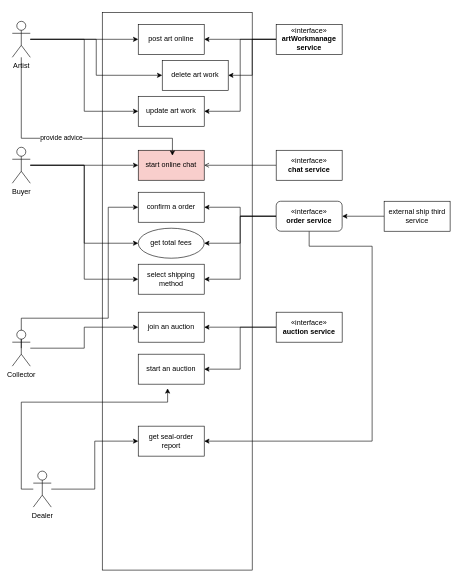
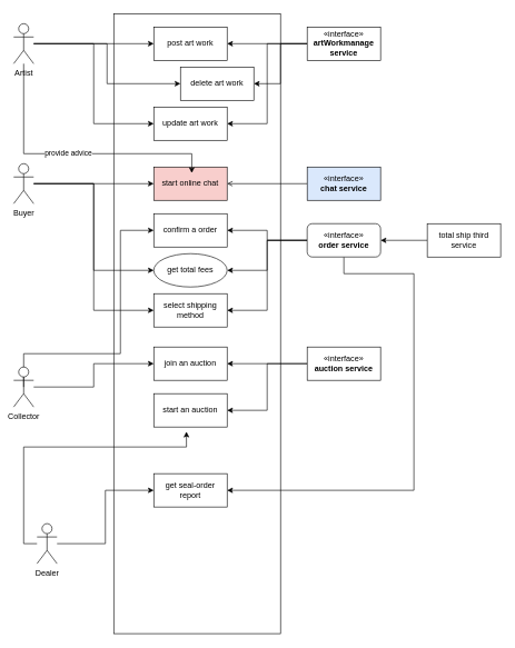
- <mxCell id="7" value="post art online" style="html=1;whiteSpace=wrap;" vertex="1" parent="1"><mxGeometry x="230" y="40" width="110" height="50" as="geometry" /></mxCell>
+ <mxCell id="7" value="post art work" style="html=1;whiteSpace=wrap;" vertex="1" parent="1"><mxGeometry x="230" y="40" width="110" height="50" as="geometry" /></mxCell>
- <mxCell id="22" value="«interface»&lt;br&gt;&lt;b&gt;chat service&lt;/b&gt;" style="html=1;whiteSpace=wrap;" vertex="1" parent="1"><mxGeometry x="460" y="250" width="110" height="50" as="geometry" /></mxCell>
+ <mxCell id="22" value="«interface»&lt;br&gt;&lt;b&gt;chat service&lt;/b&gt;" style="html=1;whiteSpace=wrap;fillColor=#dae8fc;" vertex="1" parent="1"><mxGeometry x="460" y="250" width="110" height="50" as="geometry" /></mxCell>
- <mxCell id="31" value="external ship third service" style="html=1;whiteSpace=wrap;" vertex="1" parent="1"><mxGeometry x="640" y="335" width="110" height="50" as="geometry" /></mxCell>
+ <mxCell id="31" value="total ship third service" style="html=1;whiteSpace=wrap;" vertex="1" parent="1"><mxGeometry x="640" y="335" width="110" height="50" as="geometry" /></mxCell>
